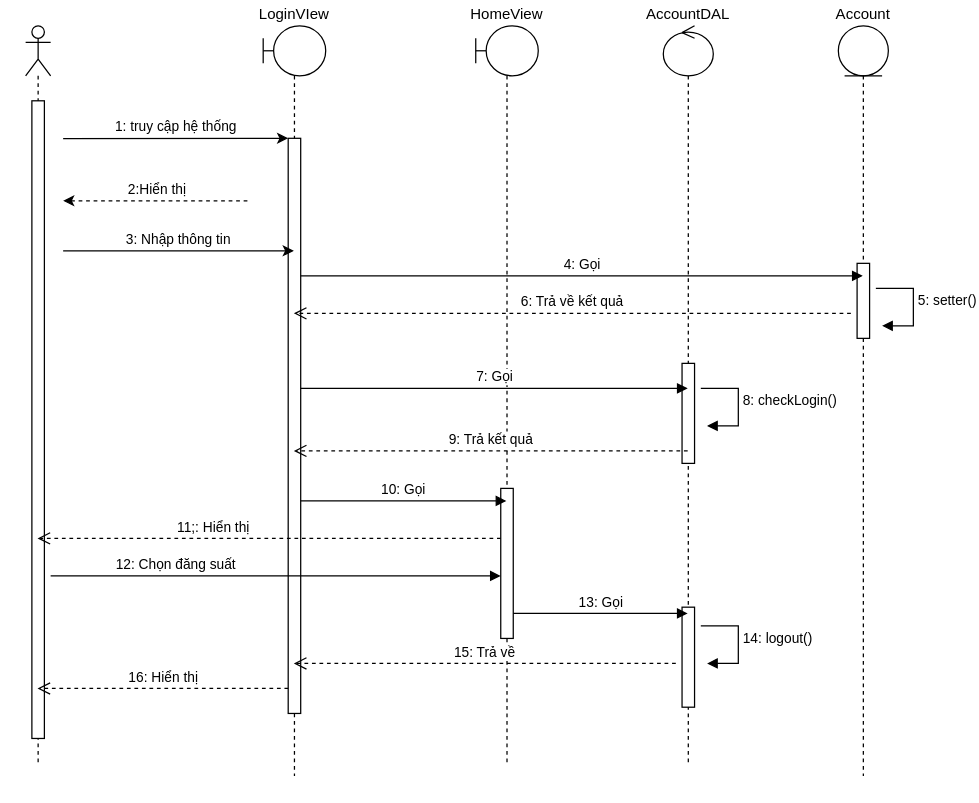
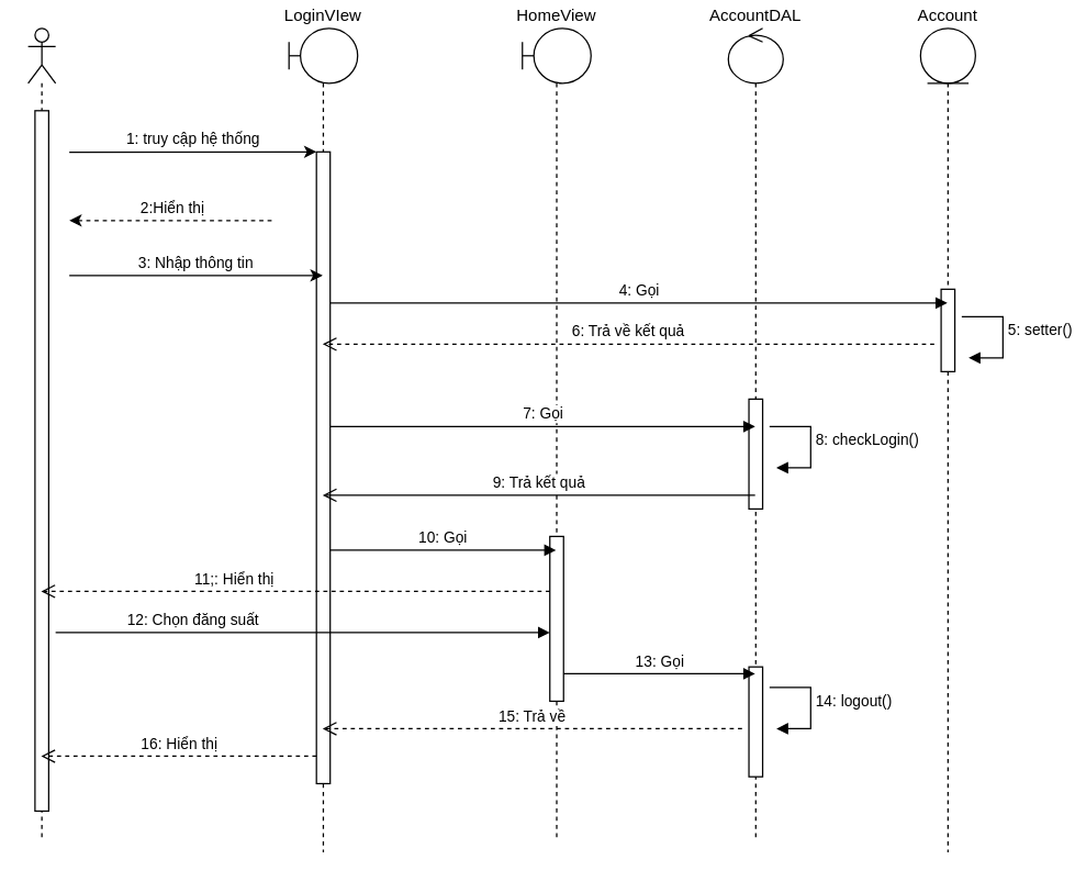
- <mxCell id="21" value="9: Trả kết quả" style="html=1;verticalAlign=bottom;endArrow=open;dashed=1;endSize=8;edgeStyle=elbowEdgeStyle;elbow=vertical;curved=0;rounded=0;" edge="1" parent="1" source="7" target="3"><mxGeometry relative="1" as="geometry"><mxPoint x="530" y="360" as="sourcePoint" /><mxPoint x="450" y="360" as="targetPoint" /><Array as="points"><mxPoint x="470" y="360" /><mxPoint x="440" y="340" /></Array></mxGeometry></mxCell>
+ <mxCell id="21" value="9: Trả kết quả" style="html=1;verticalAlign=bottom;endArrow=open;dashed=0;endSize=8;edgeStyle=elbowEdgeStyle;elbow=vertical;curved=0;rounded=0;" edge="1" parent="1" source="7" target="3"><mxGeometry relative="1" as="geometry"><mxPoint x="530" y="360" as="sourcePoint" /><mxPoint x="450" y="360" as="targetPoint" /><Array as="points"><mxPoint x="470" y="360" /><mxPoint x="440" y="340" /></Array></mxGeometry></mxCell>
